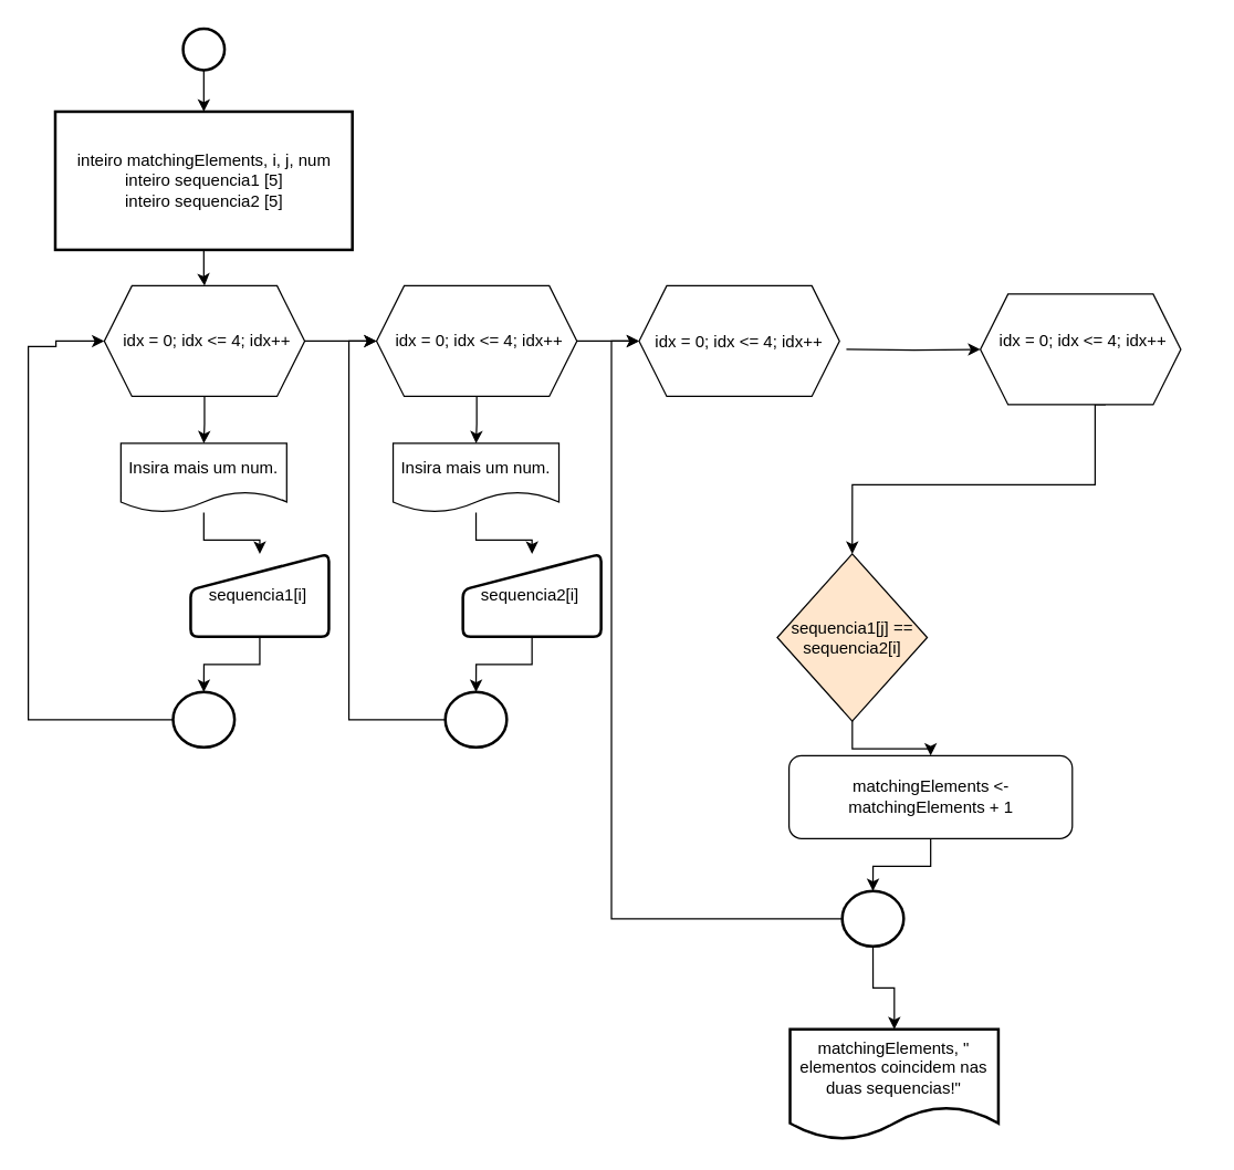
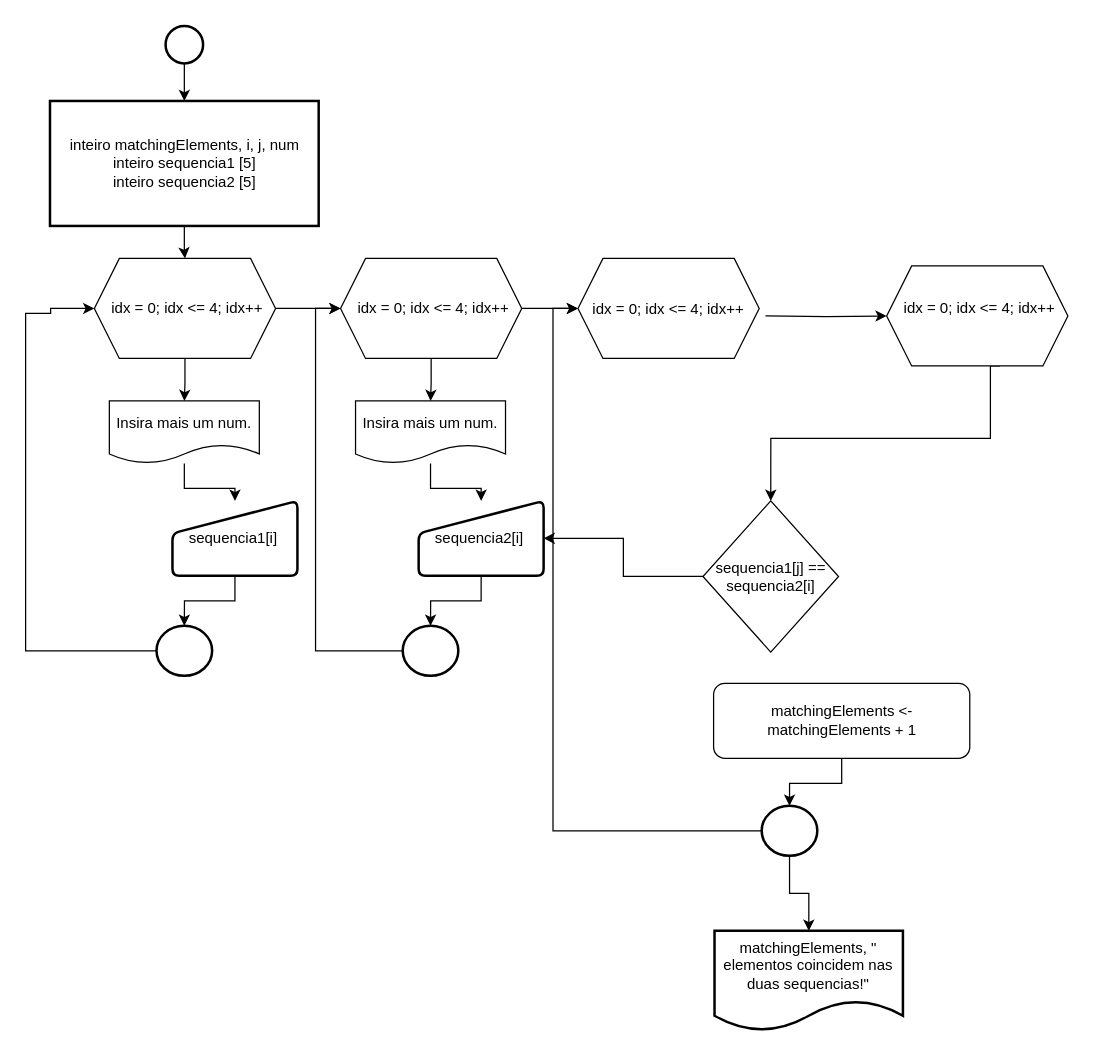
- <mxCell id="34" value="sequencia1[j] == sequencia2[i]" style="rhombus;whiteSpace=wrap;html=1;fillColor=#ffe6cc;" parent="1" vertex="1"><mxGeometry x="562" y="400" width="108.5" height="121" as="geometry" /></mxCell>
+ <mxCell id="34" value="sequencia1[j] == sequencia2[i]" style="rhombus;whiteSpace=wrap;html=1;" parent="1" vertex="1"><mxGeometry x="562" y="400" width="108.5" height="121" as="geometry" /></mxCell>
- <mxCell id="33" value="" style="edgeStyle=orthogonalEdgeStyle;rounded=0;orthogonalLoop=1;jettySize=auto;html=1;" parent="1" source="34" target="36" edge="1"><mxGeometry relative="1" as="geometry" /></mxCell>
+ <mxCell id="33" value="" style="edgeStyle=orthogonalEdgeStyle;rounded=0;orthogonalLoop=1;jettySize=auto;html=1;" parent="1" source="34" target="24" edge="1"><mxGeometry relative="1" as="geometry" /></mxCell>
